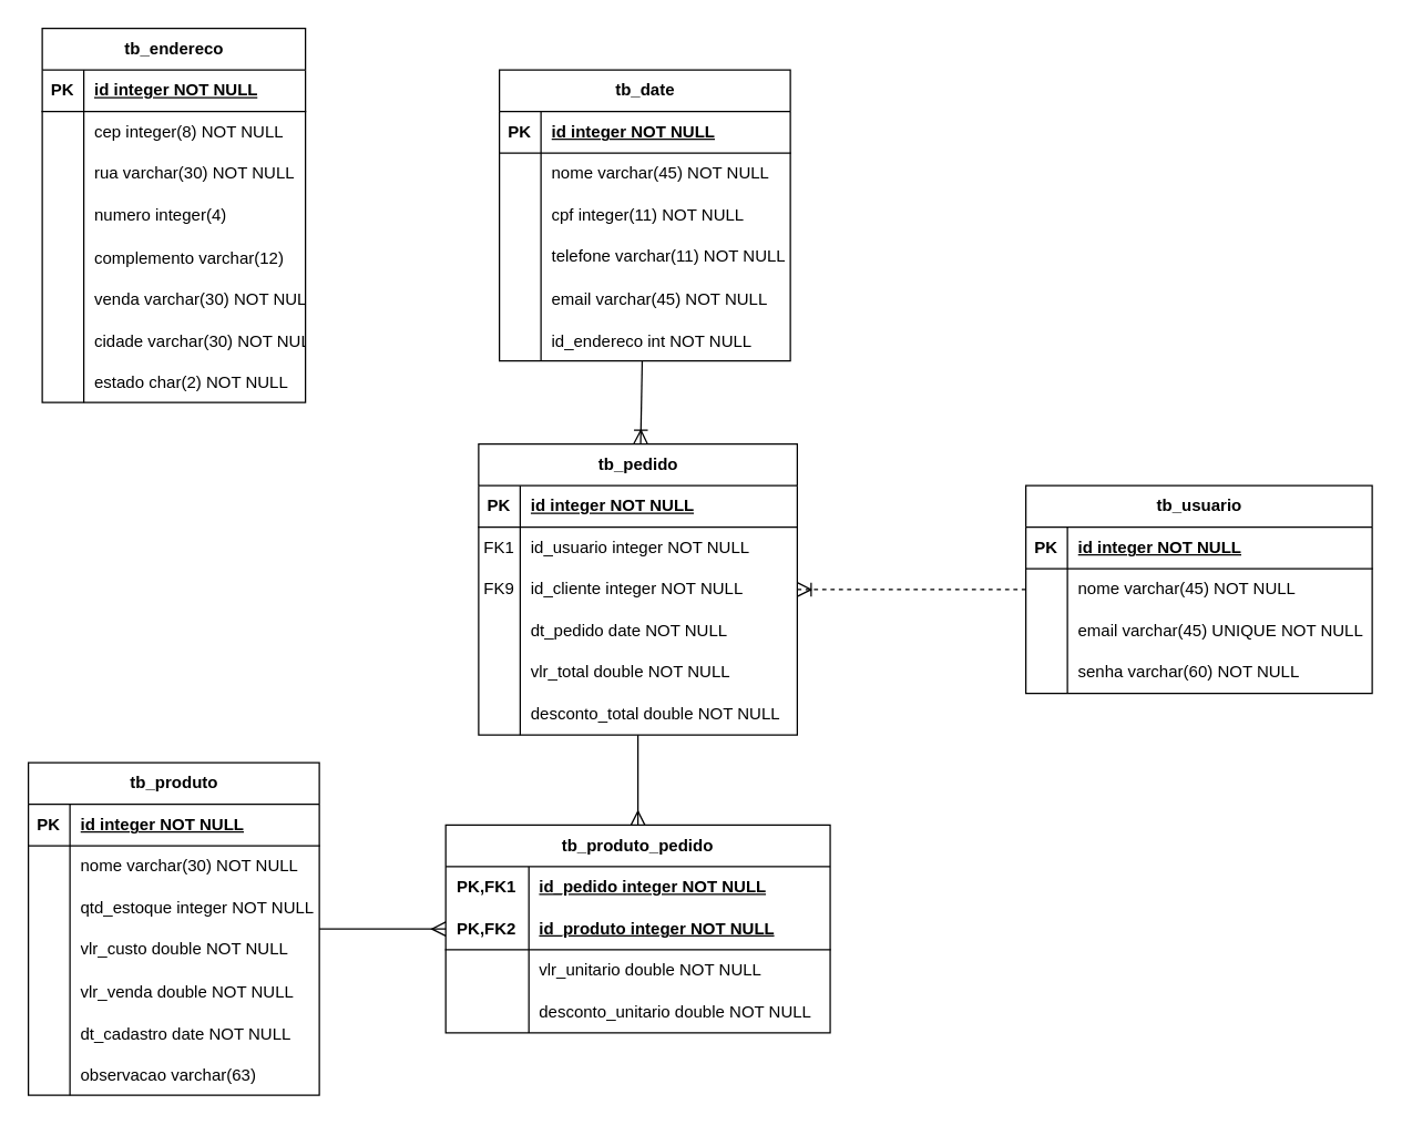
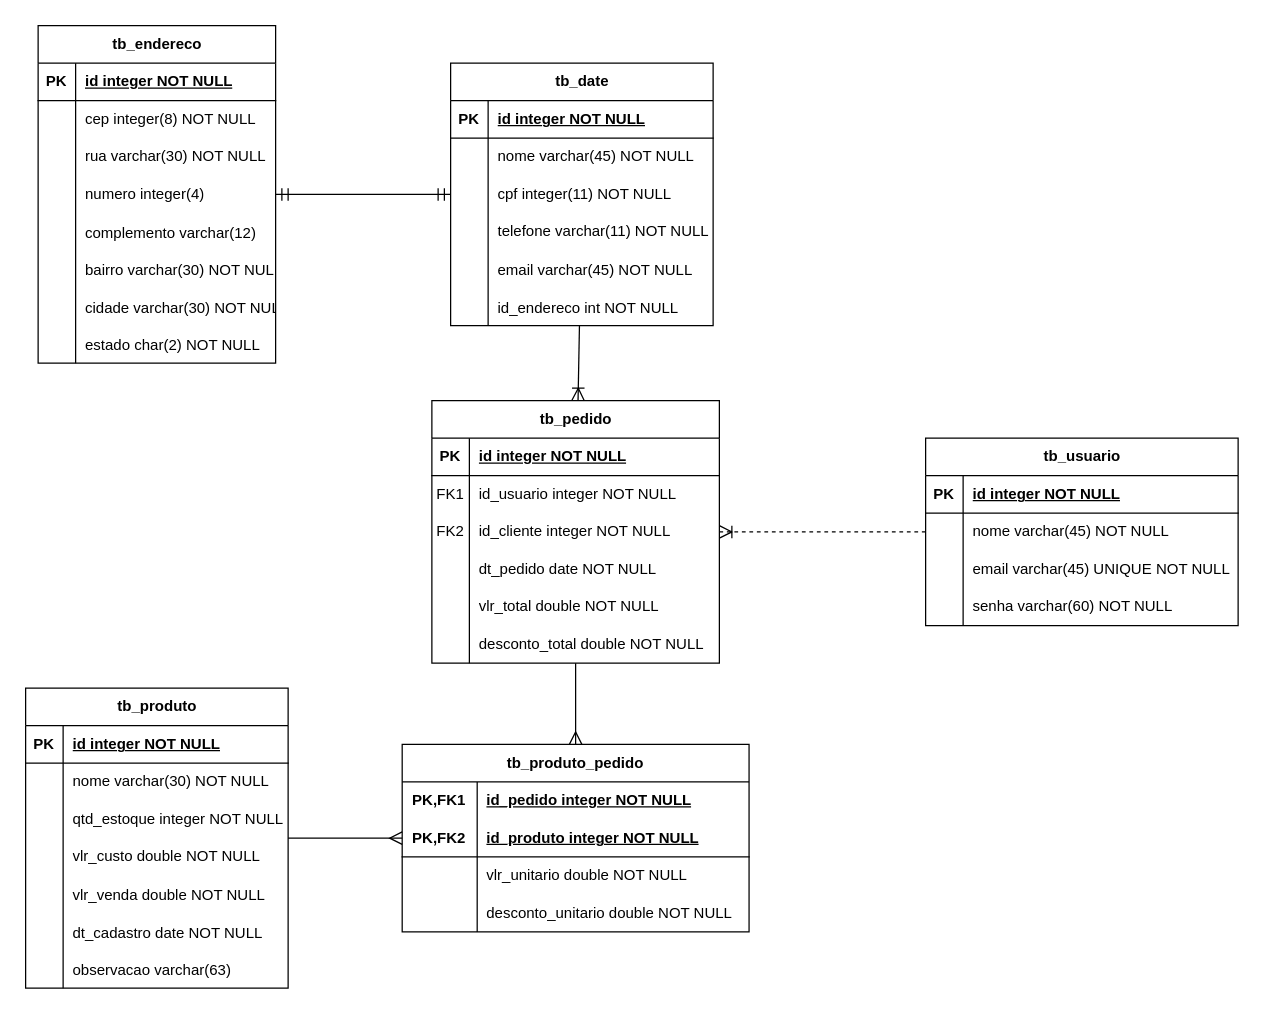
+ <mxCell id="116" value="" style="fontSize=12;html=1;endArrow=ERmandOne;startArrow=ERmandOne;rounded=0;startSize=8;endSize=8;" parent="1" source="43" target="24" edge="1"><mxGeometry width="100" height="100" relative="1" as="geometry"><mxPoint x="150" y="470" as="sourcePoint" /><mxPoint x="250" y="370" as="targetPoint" /></mxGeometry></mxCell>
- <mxCell id="61" value="venda varchar(30) NOT NULL" style="shape=partialRectangle;connectable=0;fillColor=none;top=0;left=0;bottom=0;right=0;align=left;spacingLeft=6;overflow=hidden;" parent="59" vertex="1"><mxGeometry x="30" width="160" height="30" as="geometry"><mxRectangle width="160" height="30" as="alternateBounds" /></mxGeometry></mxCell>
+ <mxCell id="61" value="bairro varchar(30) NOT NULL" style="shape=partialRectangle;connectable=0;fillColor=none;top=0;left=0;bottom=0;right=0;align=left;spacingLeft=6;overflow=hidden;" parent="59" vertex="1"><mxGeometry x="30" width="160" height="30" as="geometry"><mxRectangle width="160" height="30" as="alternateBounds" /></mxGeometry></mxCell>
- <mxCell id="76" value="FK9" style="shape=partialRectangle;connectable=0;fillColor=none;top=0;left=0;bottom=0;right=0;fontStyle=0;overflow=hidden;whiteSpace=wrap;html=1;" parent="75" vertex="1"><mxGeometry width="30" height="30" as="geometry"><mxRectangle width="30" height="30" as="alternateBounds" /></mxGeometry></mxCell>
+ <mxCell id="76" value="FK2" style="shape=partialRectangle;connectable=0;fillColor=none;top=0;left=0;bottom=0;right=0;fontStyle=0;overflow=hidden;whiteSpace=wrap;html=1;" parent="75" vertex="1"><mxGeometry width="30" height="30" as="geometry"><mxRectangle width="30" height="30" as="alternateBounds" /></mxGeometry></mxCell>
